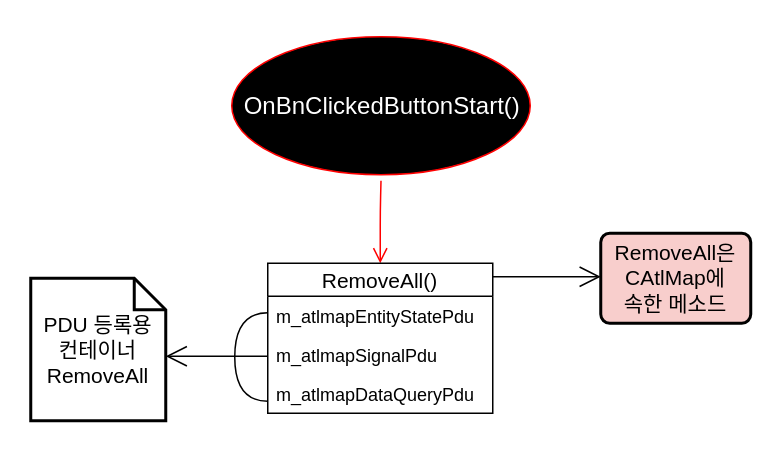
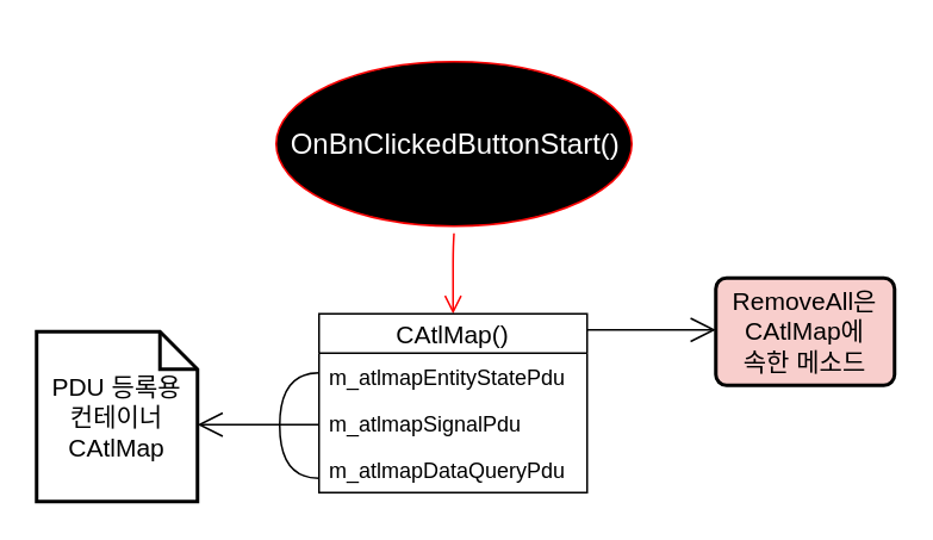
- <mxCell id="2" value="OnBnClickedButtonStart()" style="ellipse;html=1;shape=startState;fillColor=#000000;strokeColor=#ff0000;fontSize=16;fontColor=#FFFFFF;" parent="1" vertex="1"><mxGeometry x="150" y="20" width="207" height="100" as="geometry" /></mxCell>
+ <mxCell id="2" value="OnBnClickedButtonStart()" style="ellipse;html=1;shape=startState;fillColor=#000000;strokeColor=#ff0000;fontSize=16;fontColor=#FFFFFF;" parent="1" vertex="1"><mxGeometry x="150" y="30" width="207" height="100" as="geometry" /></mxCell>
- <mxCell id="4" value="RemoveAll()" style="swimlane;fontStyle=0;childLayout=stackLayout;horizontal=1;startSize=22;fillColor=none;horizontalStack=0;resizeParent=1;resizeParentMax=0;resizeLast=0;collapsible=1;marginBottom=0;swimlaneFillColor=#ffffff;align=center;fontSize=14;" parent="1" vertex="1"><mxGeometry x="178" y="175" width="150" height="100" as="geometry"><mxRectangle x="338" y="215" width="110" height="22" as="alternateBounds" /></mxGeometry></mxCell>
+ <mxCell id="4" value="CAtlMap()" style="swimlane;fontStyle=0;childLayout=stackLayout;horizontal=1;startSize=22;fillColor=none;horizontalStack=0;resizeParent=1;resizeParentMax=0;resizeLast=0;collapsible=1;marginBottom=0;swimlaneFillColor=#ffffff;align=center;fontSize=14;" parent="1" vertex="1"><mxGeometry x="178" y="175" width="150" height="100" as="geometry"><mxRectangle x="338" y="215" width="110" height="22" as="alternateBounds" /></mxGeometry></mxCell>
- <mxCell id="9" value="PDU 등록용 컨테이너&lt;br&gt;RemoveAll" style="shape=note;strokeWidth=2;fontSize=14;size=21;whiteSpace=wrap;html=1;" parent="1" vertex="1"><mxGeometry x="20" y="185" width="90" height="95" as="geometry" /></mxCell>
+ <mxCell id="9" value="PDU 등록용 컨테이너&lt;br&gt;CAtlMap" style="shape=note;strokeWidth=2;fontSize=14;size=21;whiteSpace=wrap;html=1;" parent="1" vertex="1"><mxGeometry x="20" y="185" width="90" height="95" as="geometry" /></mxCell>
